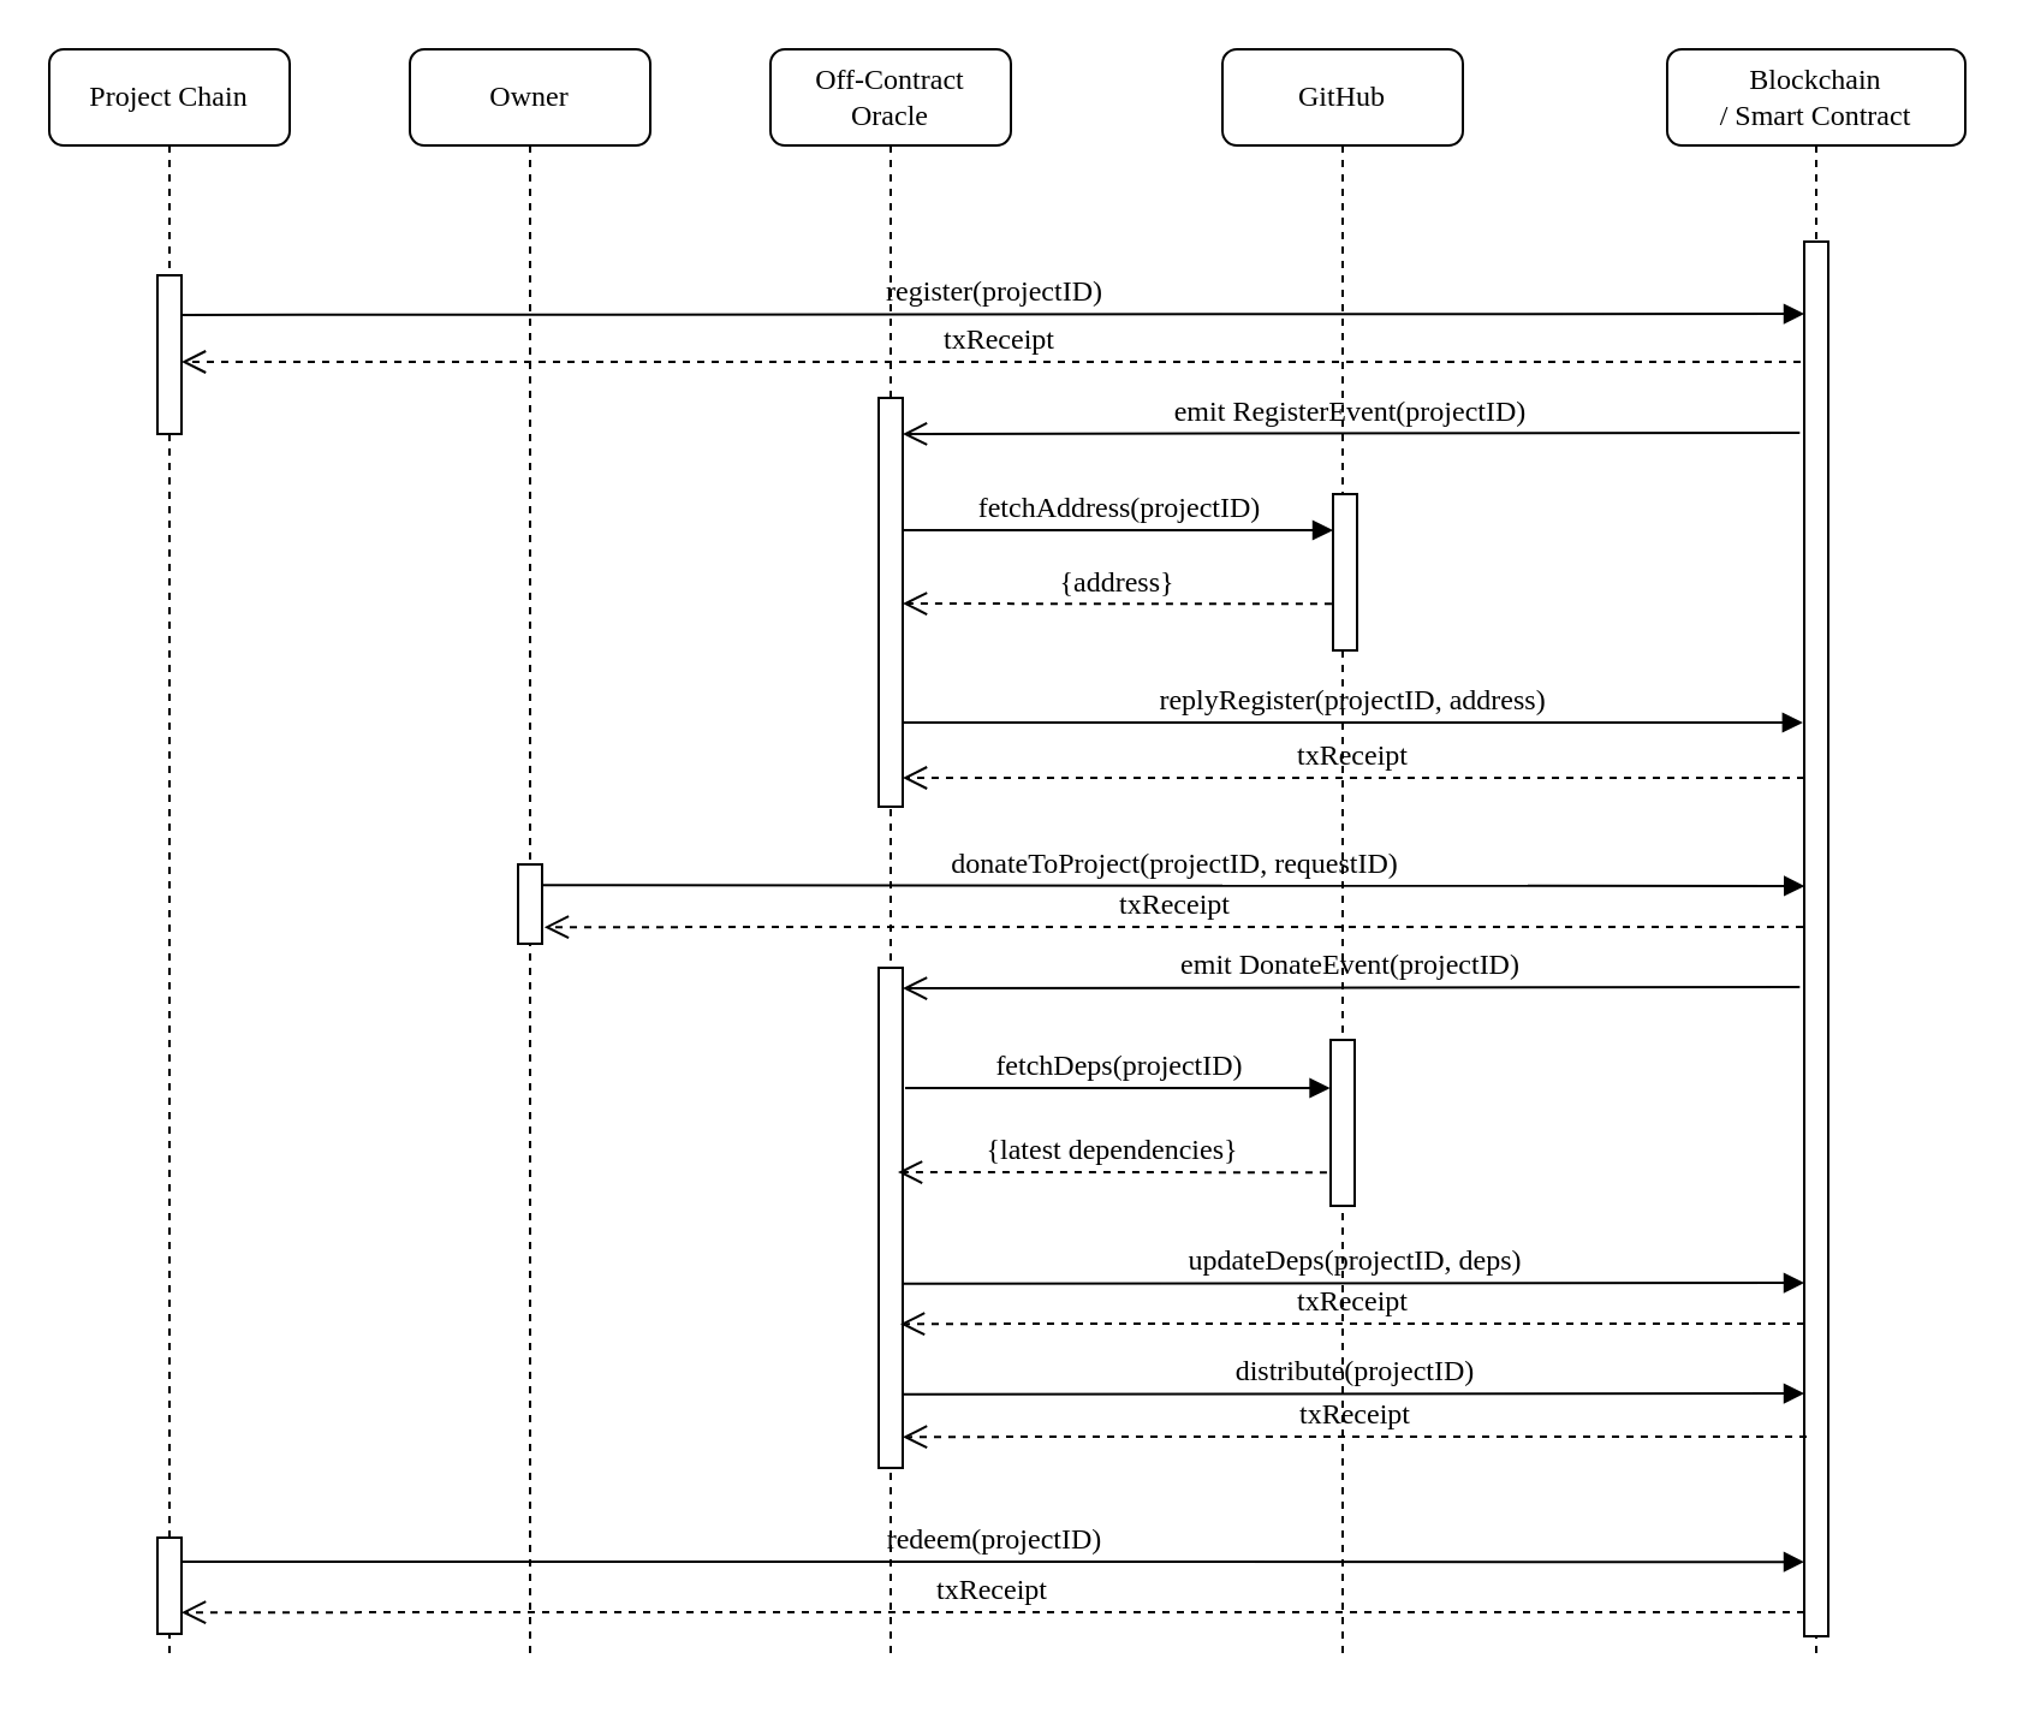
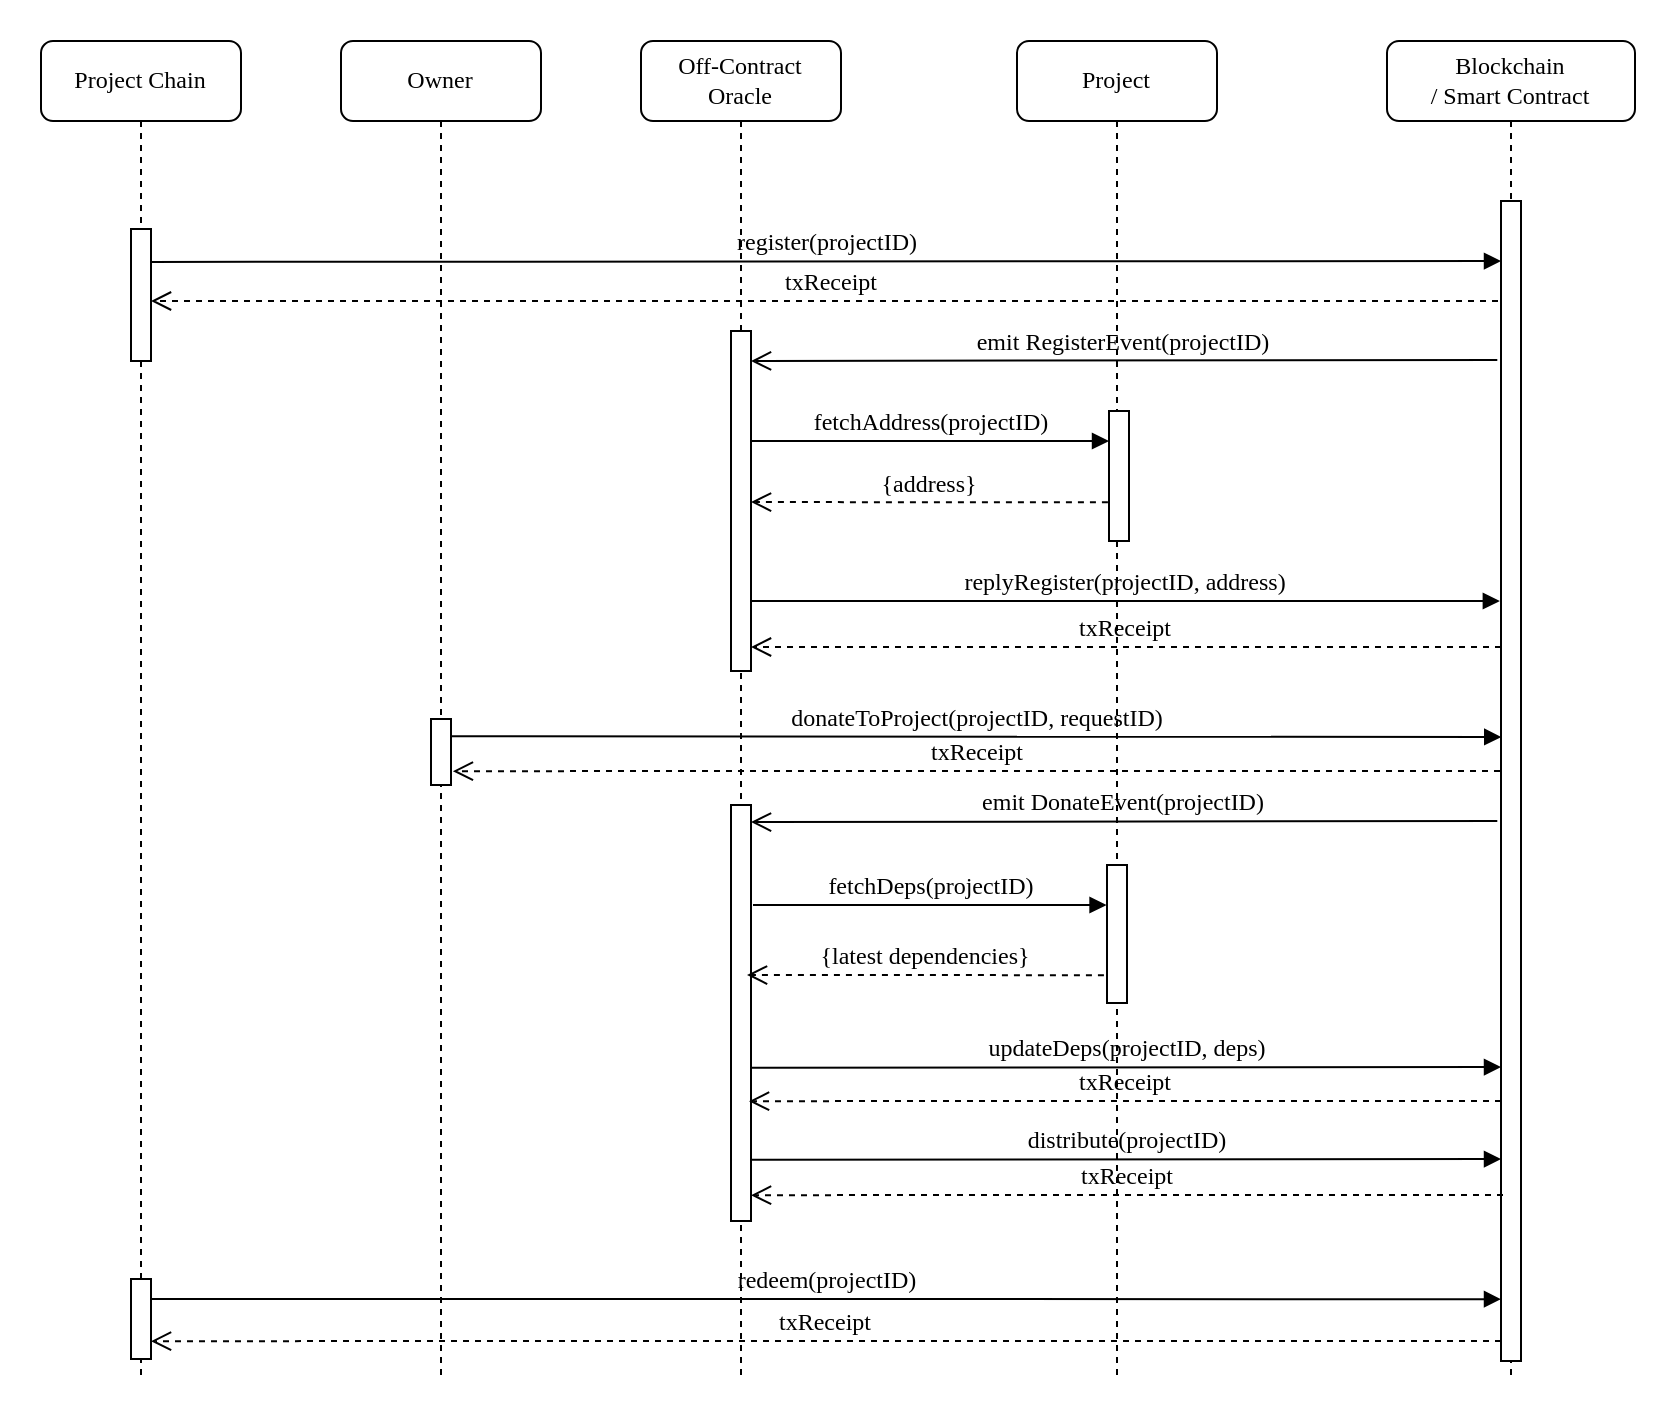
- <mxCell id="6" value="GitHub" style="shape=umlLifeline;perimeter=lifelinePerimeter;whiteSpace=wrap;html=1;container=1;collapsible=0;recursiveResize=0;outlineConnect=0;rounded=1;shadow=0;comic=0;labelBackgroundColor=none;strokeWidth=1;fontFamily=Verdana;fontSize=12;align=center;" parent="1" vertex="1"><mxGeometry x="508" y="20" width="100" height="670" as="geometry" /></mxCell>
+ <mxCell id="6" value="Project" style="shape=umlLifeline;perimeter=lifelinePerimeter;whiteSpace=wrap;html=1;container=1;collapsible=0;recursiveResize=0;outlineConnect=0;rounded=1;shadow=0;comic=0;labelBackgroundColor=none;strokeWidth=1;fontFamily=Verdana;fontSize=12;align=center;" parent="1" vertex="1"><mxGeometry x="508" y="20" width="100" height="670" as="geometry" /></mxCell>
